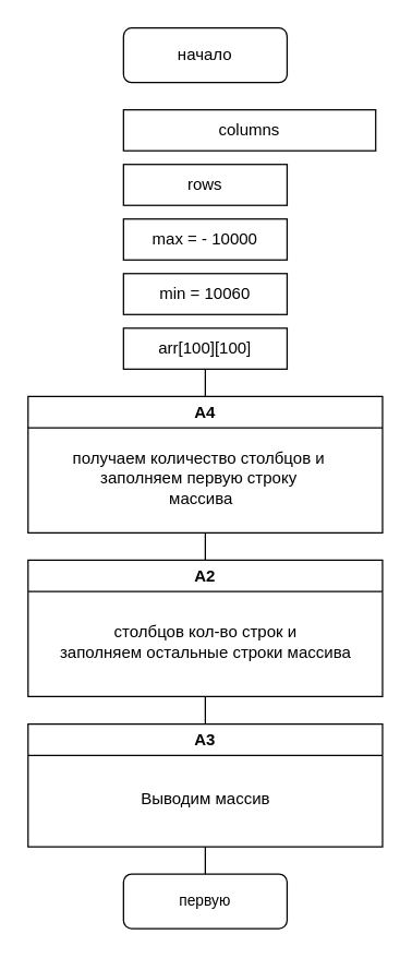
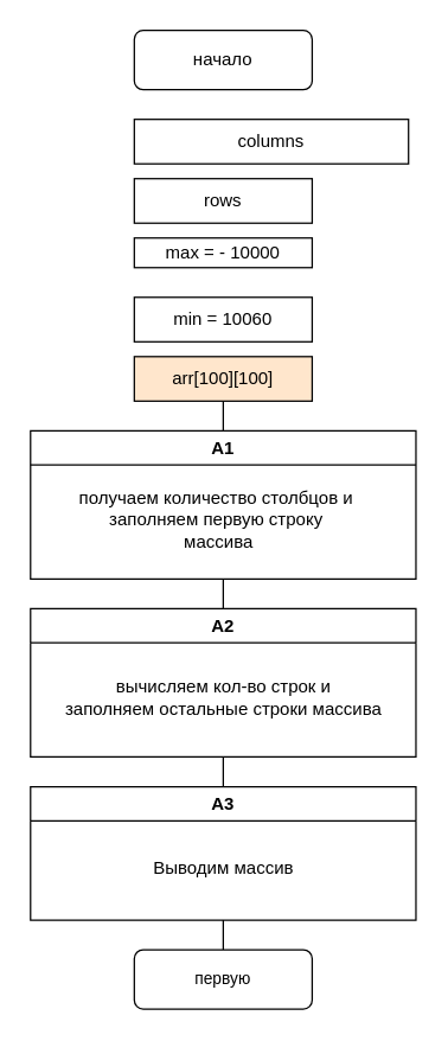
- <mxCell id="8" value="max = - 10000" style="rounded=0;whiteSpace=wrap;html=1;" parent="1" vertex="1"><mxGeometry x="90" y="160" width="120" height="30" as="geometry" /></mxCell>
+ <mxCell id="8" value="max = - 10000" style="rounded=0;whiteSpace=wrap;html=1;" parent="1" vertex="1"><mxGeometry x="90" y="160" width="120" height="20" as="geometry" /></mxCell>
- <mxCell id="6" value="arr[100][100]" style="rounded=0;whiteSpace=wrap;html=1;" parent="1" vertex="1"><mxGeometry x="90" y="240" width="120" height="30" as="geometry" /></mxCell>
+ <mxCell id="6" value="arr[100][100]" style="rounded=0;whiteSpace=wrap;html=1;fillColor=#ffe6cc;" parent="1" vertex="1"><mxGeometry x="90" y="240" width="120" height="30" as="geometry" /></mxCell>
- <mxCell id="4" value="A4" style="swimlane;whiteSpace=wrap;html=1;" parent="1" vertex="1"><mxGeometry x="20" y="290" width="260" height="100" as="geometry" /></mxCell>
+ <mxCell id="4" value="A1" style="swimlane;whiteSpace=wrap;html=1;" parent="1" vertex="1"><mxGeometry x="20" y="290" width="260" height="100" as="geometry" /></mxCell>
- <mxCell id="12" value="столбцов кол-во строк и &lt;br&gt;заполняем остальные строки массива" style="text;html=1;align=center;verticalAlign=middle;resizable=0;points=[];autosize=1;strokeColor=none;fillColor=none;" parent="11" vertex="1"><mxGeometry x="10" y="40" width="240" height="40" as="geometry" /></mxCell>
+ <mxCell id="12" value="вычисляем кол-во строк и &lt;br&gt;заполняем остальные строки массива" style="text;html=1;align=center;verticalAlign=middle;resizable=0;points=[];autosize=1;strokeColor=none;fillColor=none;" parent="11" vertex="1"><mxGeometry x="10" y="40" width="240" height="40" as="geometry" /></mxCell>
